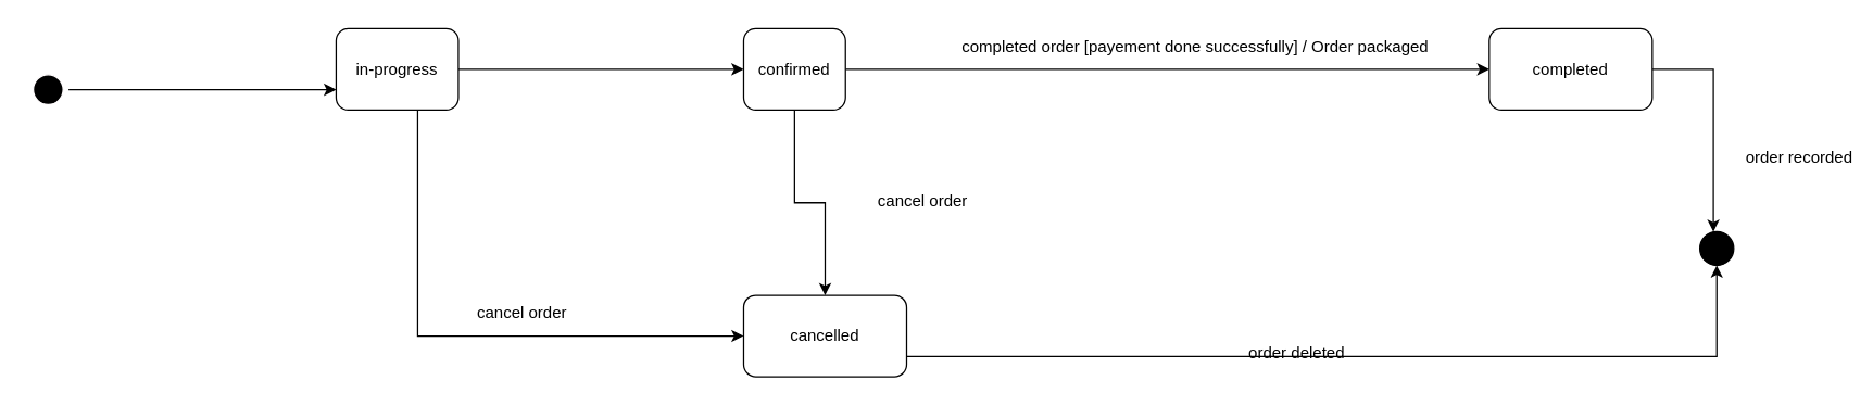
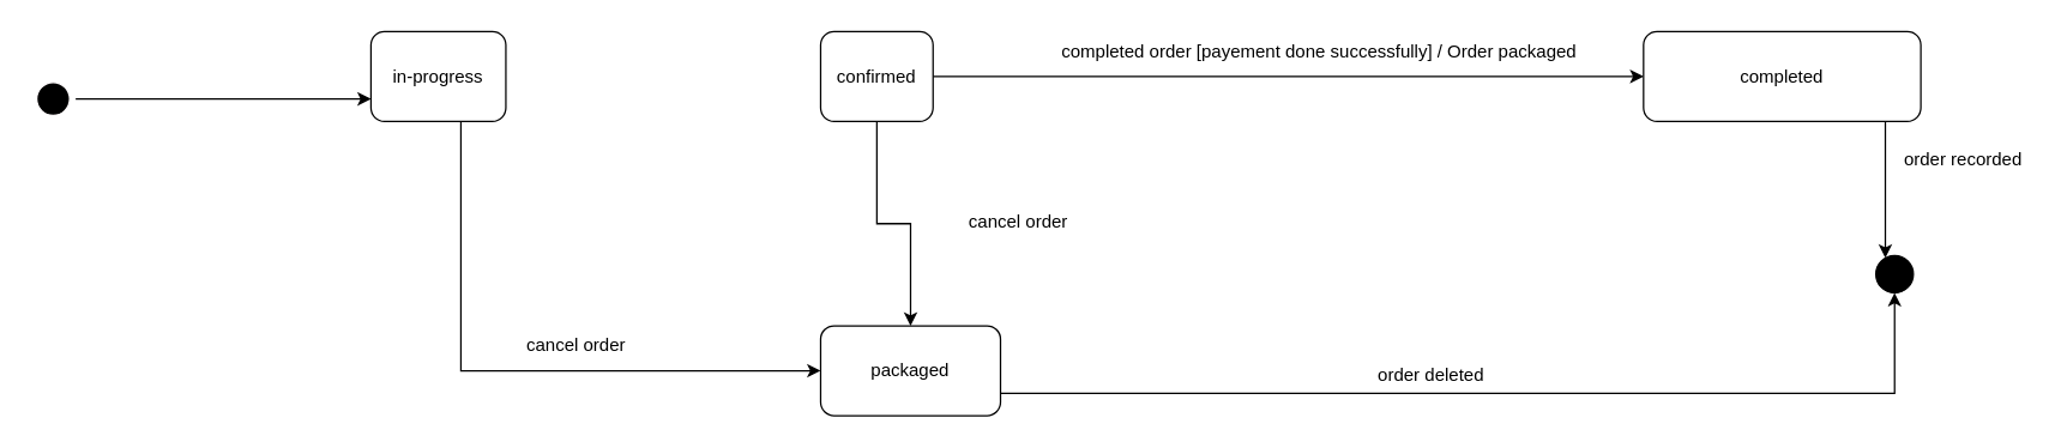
- <mxCell id="4" style="edgeStyle=orthogonalEdgeStyle;rounded=0;orthogonalLoop=1;jettySize=auto;html=1;exitX=1;exitY=0.5;exitDx=0;exitDy=0;strokeColor=#000000;" parent="1" source="6" target="9" edge="1"><mxGeometry relative="1" as="geometry" /></mxCell>
- <mxCell id="11" value="completed" style="rounded=1;whiteSpace=wrap;html=1;" parent="1" vertex="1"><mxGeometry x="1096" y="20.5" width="120" height="60" as="geometry" /></mxCell>
+ <mxCell id="11" value="completed" style="rounded=1;whiteSpace=wrap;html=1;" parent="1" vertex="1"><mxGeometry x="1096" y="20.5" width="185" height="60" as="geometry" /></mxCell>
- <mxCell id="19" value="order recorded" style="text;html=1;align=center;verticalAlign=middle;resizable=0;points=[];autosize=1;strokeColor=none;fillColor=none;" parent="1" vertex="1"><mxGeometry x="1275" y="103" width="97" height="26" as="geometry" /></mxCell>
+ <mxCell id="19" value="order recorded" style="text;html=1;align=center;verticalAlign=middle;resizable=0;points=[];autosize=1;strokeColor=none;fillColor=none;" parent="1" vertex="1"><mxGeometry x="1260" y="93" width="97" height="26" as="geometry" /></mxCell>
- <mxCell id="13" value="cancelled" style="rounded=1;whiteSpace=wrap;html=1;" parent="1" vertex="1"><mxGeometry x="547" y="217" width="120" height="60" as="geometry" /></mxCell>
+ <mxCell id="13" value="packaged" style="rounded=1;whiteSpace=wrap;html=1;" parent="1" vertex="1"><mxGeometry x="547" y="217" width="120" height="60" as="geometry" /></mxCell>
- <mxCell id="18" value="order deleted" style="text;html=1;align=center;verticalAlign=middle;resizable=0;points=[];autosize=1;strokeColor=none;fillColor=none;" parent="1" vertex="1"><mxGeometry x="909" y="247" width="89" height="26" as="geometry" /></mxCell>
+ <mxCell id="18" value="order deleted" style="text;html=1;align=center;verticalAlign=middle;resizable=0;points=[];autosize=1;strokeColor=none;fillColor=none;" parent="1" vertex="1"><mxGeometry x="909" y="237" width="89" height="26" as="geometry" /></mxCell>
